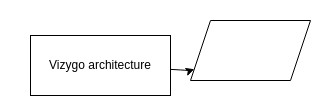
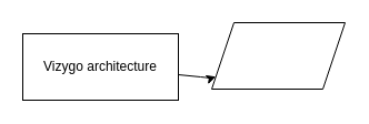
- <mxCell id="3" value="Vizygo architecture&lt;br&gt;" style="whiteSpace=wrap;html=1;" vertex="1" parent="1"><mxGeometry x="30" y="35" width="140" height="60" as="geometry" /></mxCell>
+ <mxCell id="3" value="Vizygo architecture&lt;br&gt;" style="whiteSpace=wrap;html=1;" vertex="1" parent="1"><mxGeometry x="20" y="30" width="140" height="60" as="geometry" /></mxCell>
